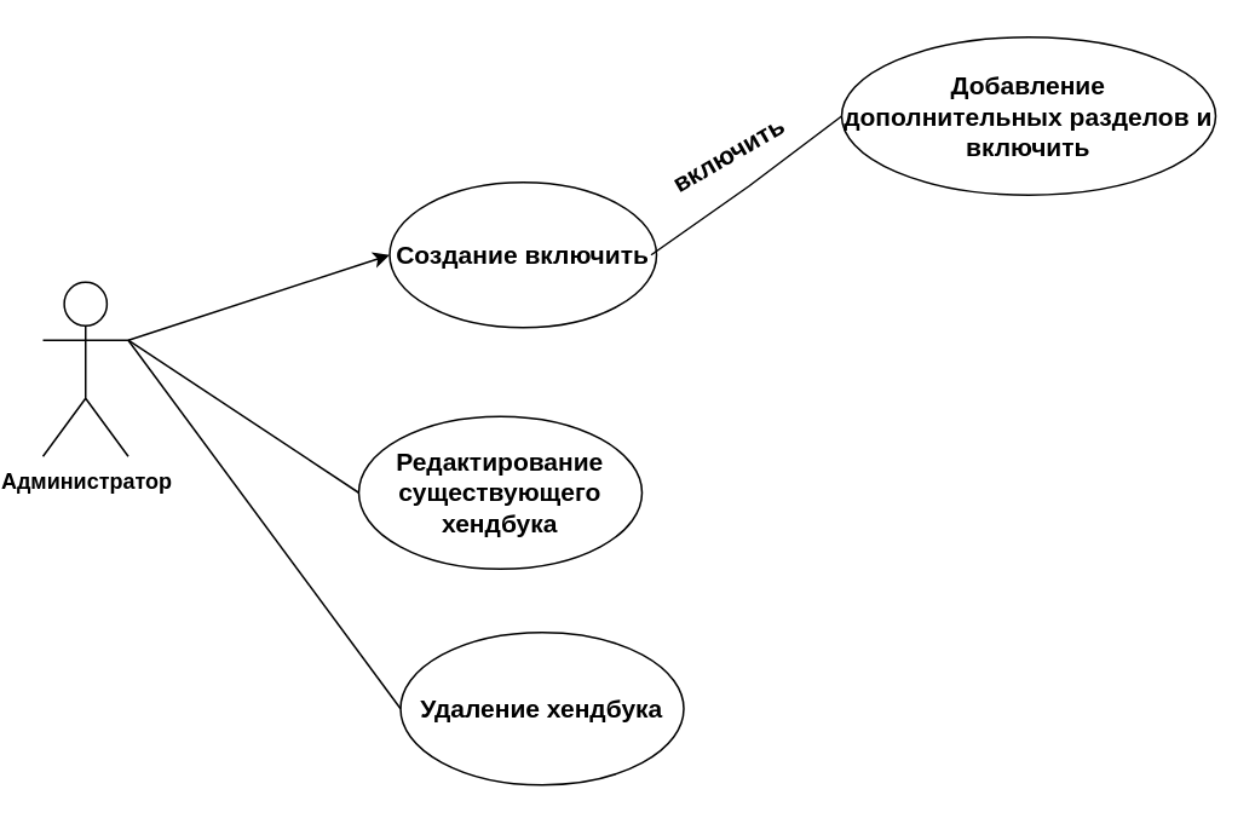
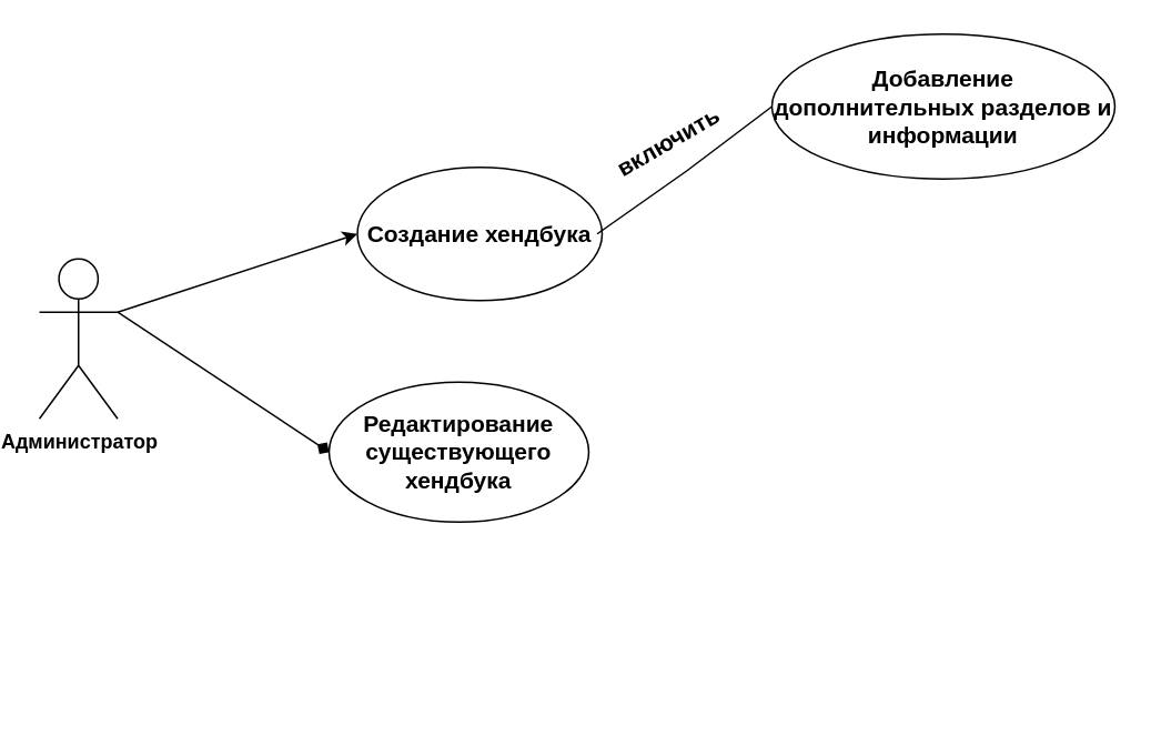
- <mxCell id="9" value="&lt;b style=&quot;font-size: 14px;&quot;&gt;Добавление&lt;br&gt;дополнительных разделов и включить&lt;/b&gt;" style="ellipse;whiteSpace=wrap;html=1;" vertex="1" parent="1"><mxGeometry x="460" y="20" width="206" height="87" as="geometry" /></mxCell>
+ <mxCell id="9" value="&lt;b style=&quot;font-size: 14px;&quot;&gt;Добавление&lt;br&gt;дополнительных разделов и информации&lt;/b&gt;" style="ellipse;whiteSpace=wrap;html=1;" vertex="1" parent="1"><mxGeometry x="460" y="20" width="206" height="87" as="geometry" /></mxCell>
- <mxCell id="3" value="&lt;b&gt;&lt;font style=&quot;font-size: 14px;&quot;&gt;Создание включить&lt;/font&gt;&lt;/b&gt;" style="ellipse;whiteSpace=wrap;html=1;" vertex="1" parent="1"><mxGeometry x="211" y="100" width="147" height="80" as="geometry" /></mxCell>
+ <mxCell id="3" value="&lt;b&gt;&lt;font style=&quot;font-size: 14px;&quot;&gt;Создание хендбука&lt;/font&gt;&lt;/b&gt;" style="ellipse;whiteSpace=wrap;html=1;" vertex="1" parent="1"><mxGeometry x="211" y="100" width="147" height="80" as="geometry" /></mxCell>
- <mxCell id="6" value="" style="endArrow=none;html=1;rounded=0;exitX=1;exitY=0.333;exitDx=0;exitDy=0;exitPerimeter=0;entryX=0;entryY=0.5;entryDx=0;entryDy=0;" edge="1" parent="1" source="2" target="5"><mxGeometry width="50" height="50" relative="1" as="geometry"><mxPoint x="77" y="197" as="sourcePoint" /><mxPoint x="221" y="150" as="targetPoint" /></mxGeometry></mxCell>
+ <mxCell id="6" value="" style="endArrow=diamond;html=1;rounded=0;exitX=1;exitY=0.333;exitDx=0;exitDy=0;exitPerimeter=0;entryX=0;entryY=0.5;entryDx=0;entryDy=0;" edge="1" parent="1" source="2" target="5"><mxGeometry width="50" height="50" relative="1" as="geometry"><mxPoint x="77" y="197" as="sourcePoint" /><mxPoint x="221" y="150" as="targetPoint" /></mxGeometry></mxCell>
- <mxCell id="8" value="" style="endArrow=none;html=1;rounded=0;exitX=1;exitY=0.333;exitDx=0;exitDy=0;exitPerimeter=0;entryX=0;entryY=0.5;entryDx=0;entryDy=0;" edge="1" parent="1" source="2" target="7"><mxGeometry width="50" height="50" relative="1" as="geometry"><mxPoint x="77" y="197" as="sourcePoint" /><mxPoint x="219" y="281" as="targetPoint" /></mxGeometry></mxCell>
- <mxCell id="7" value="&lt;b&gt;&lt;font style=&quot;font-size: 14px;&quot;&gt;Удаление хендбука&lt;/font&gt;&lt;/b&gt;" style="ellipse;whiteSpace=wrap;html=1;" vertex="1" parent="1"><mxGeometry x="217" y="348" width="156" height="84" as="geometry" /></mxCell>
